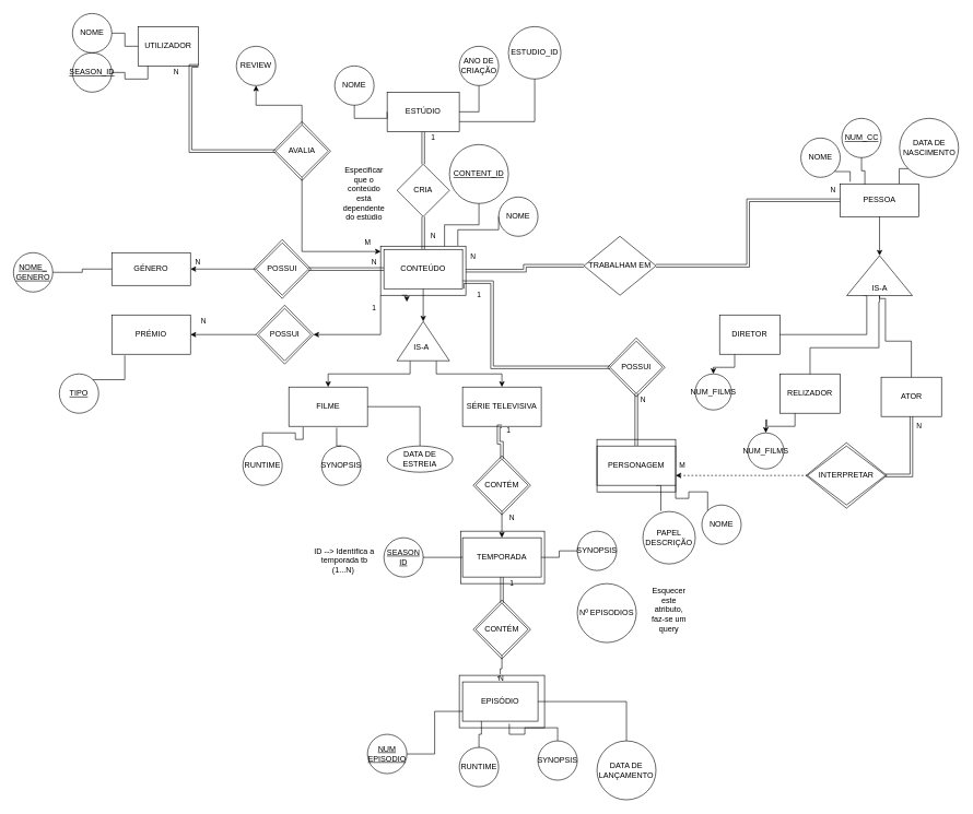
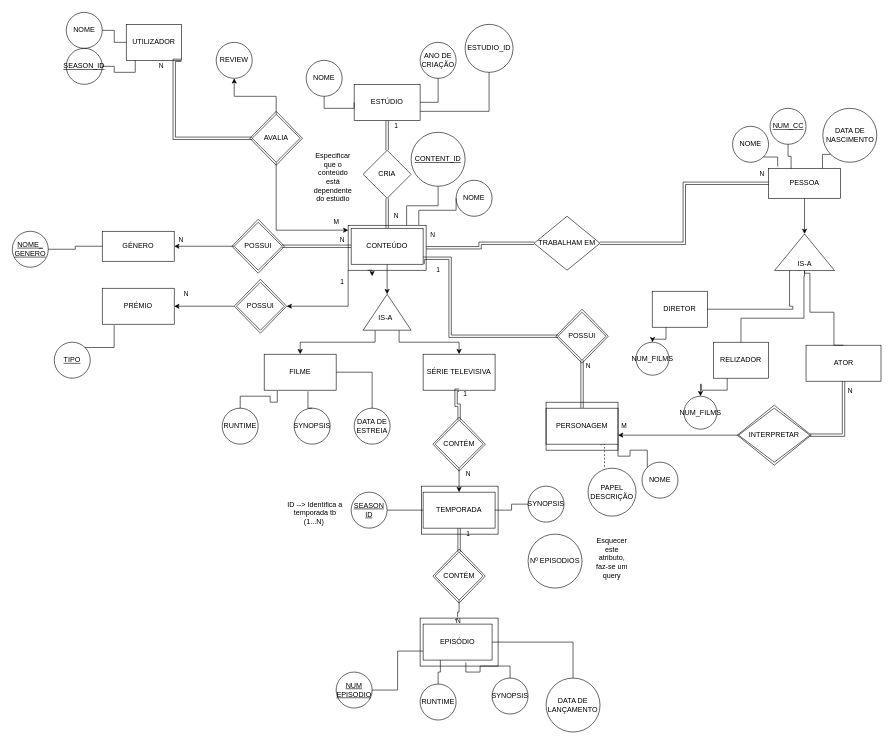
- <mxCell id="30" value="DIRETOR" style="rounded=0;whiteSpace=wrap;html=1;fillColor=none;" parent="1" vertex="1"><mxGeometry x="1097" y="480" width="92" height="60" as="geometry" /></mxCell>
+ <mxCell id="30" value="DIRETOR" style="rounded=0;whiteSpace=wrap;html=1;fillColor=none;" parent="1" vertex="1"><mxGeometry x="1087" y="485" width="92" height="60" as="geometry" /></mxCell>
- <mxCell id="28" value="ATOR" style="rounded=0;whiteSpace=wrap;html=1;fillColor=none;" parent="1" vertex="1"><mxGeometry x="1343.5" y="575" width="92" height="60" as="geometry" /></mxCell>
+ <mxCell id="28" value="ATOR" style="rounded=0;whiteSpace=wrap;html=1;fillColor=none;" parent="1" vertex="1"><mxGeometry x="1343.5" y="575" width="125" height="60" as="geometry" /></mxCell>
- <mxCell id="70" value="DATA DE ESTREIA" style="ellipse;whiteSpace=wrap;html=1;aspect=fixed;fillColor=none;" parent="1" vertex="1"><mxGeometry x="590" y="680" width="100" height="40" as="geometry" /></mxCell>
+ <mxCell id="70" value="DATA DE ESTREIA" style="ellipse;whiteSpace=wrap;html=1;aspect=fixed;fillColor=none;" parent="1" vertex="1"><mxGeometry x="590" y="680" width="60" height="60" as="geometry" /></mxCell>
- <mxCell id="47" value="M" style="edgeStyle=orthogonalEdgeStyle;rounded=0;orthogonalLoop=1;jettySize=auto;html=1;exitX=0;exitY=0.5;exitDx=0;exitDy=0;entryX=1;entryY=0.75;entryDx=0;entryDy=0;endArrow=classic;endFill=1;dashed=1;" parent="1" source="48" target="46" edge="1"><mxGeometry x="0.9" y="-15" relative="1" as="geometry"><mxPoint as="offset" /></mxGeometry></mxCell>
+ <mxCell id="47" value="M" style="edgeStyle=orthogonalEdgeStyle;rounded=0;orthogonalLoop=1;jettySize=auto;html=1;exitX=0;exitY=0.5;exitDx=0;exitDy=0;entryX=1;entryY=0.75;entryDx=0;entryDy=0;endArrow=classic;endFill=1;" parent="1" source="48" target="46" edge="1"><mxGeometry x="0.9" y="-15" relative="1" as="geometry"><mxPoint as="offset" /></mxGeometry></mxCell>
- <mxCell id="44" style="edgeStyle=orthogonalEdgeStyle;rounded=0;orthogonalLoop=1;jettySize=auto;html=1;exitX=0.75;exitY=1;exitDx=0;exitDy=0;entryX=0.343;entryY=-0.01;entryDx=0;entryDy=0;entryPerimeter=0;endArrow=none;endFill=0;" parent="1" source="46" target="97" edge="1"><mxGeometry relative="1" as="geometry" /></mxCell>
+ <mxCell id="44" style="edgeStyle=orthogonalEdgeStyle;rounded=0;orthogonalLoop=1;jettySize=auto;html=1;exitX=0.75;exitY=1;exitDx=0;exitDy=0;entryX=0.343;entryY=-0.01;entryDx=0;entryDy=0;entryPerimeter=0;endArrow=none;endFill=0;dashed=1;" parent="1" source="46" target="97" edge="1"><mxGeometry relative="1" as="geometry" /></mxCell>
